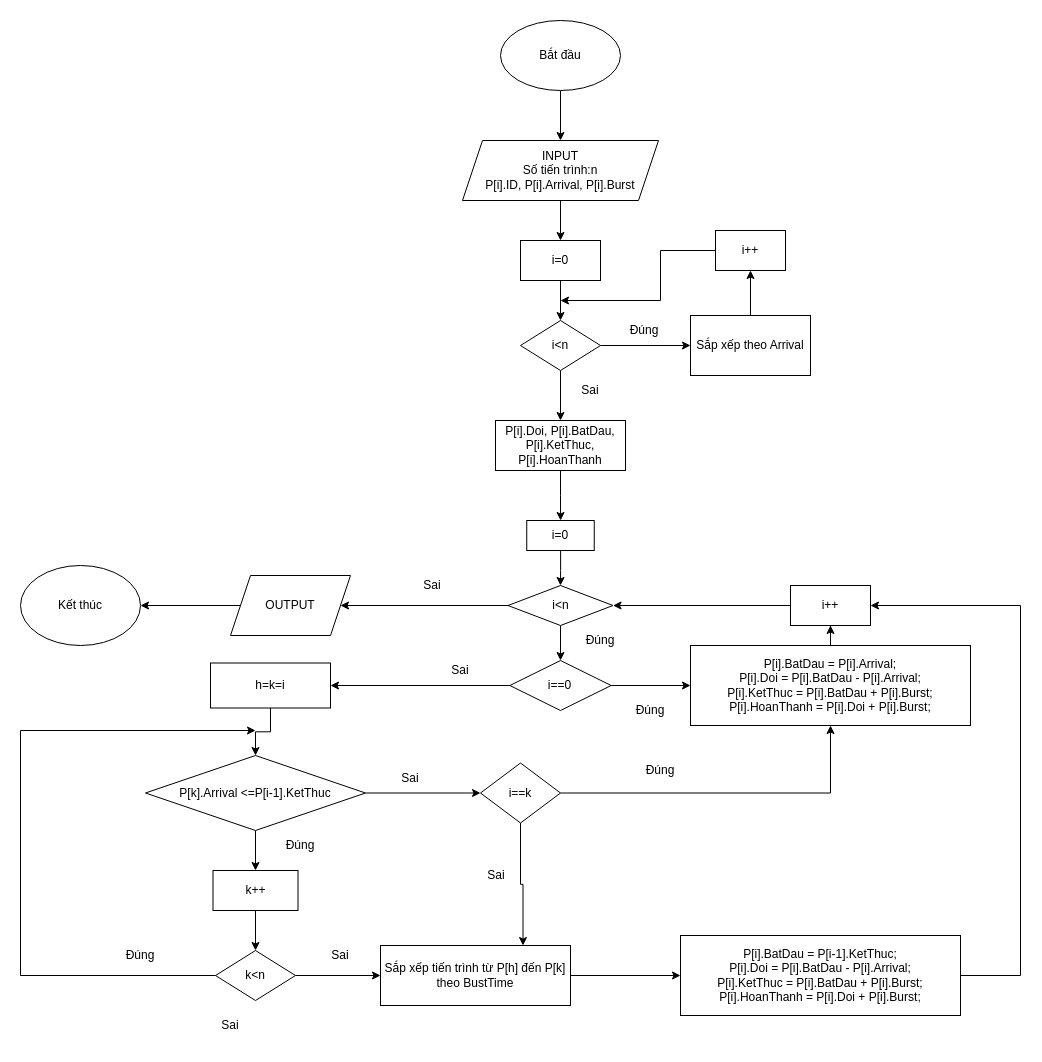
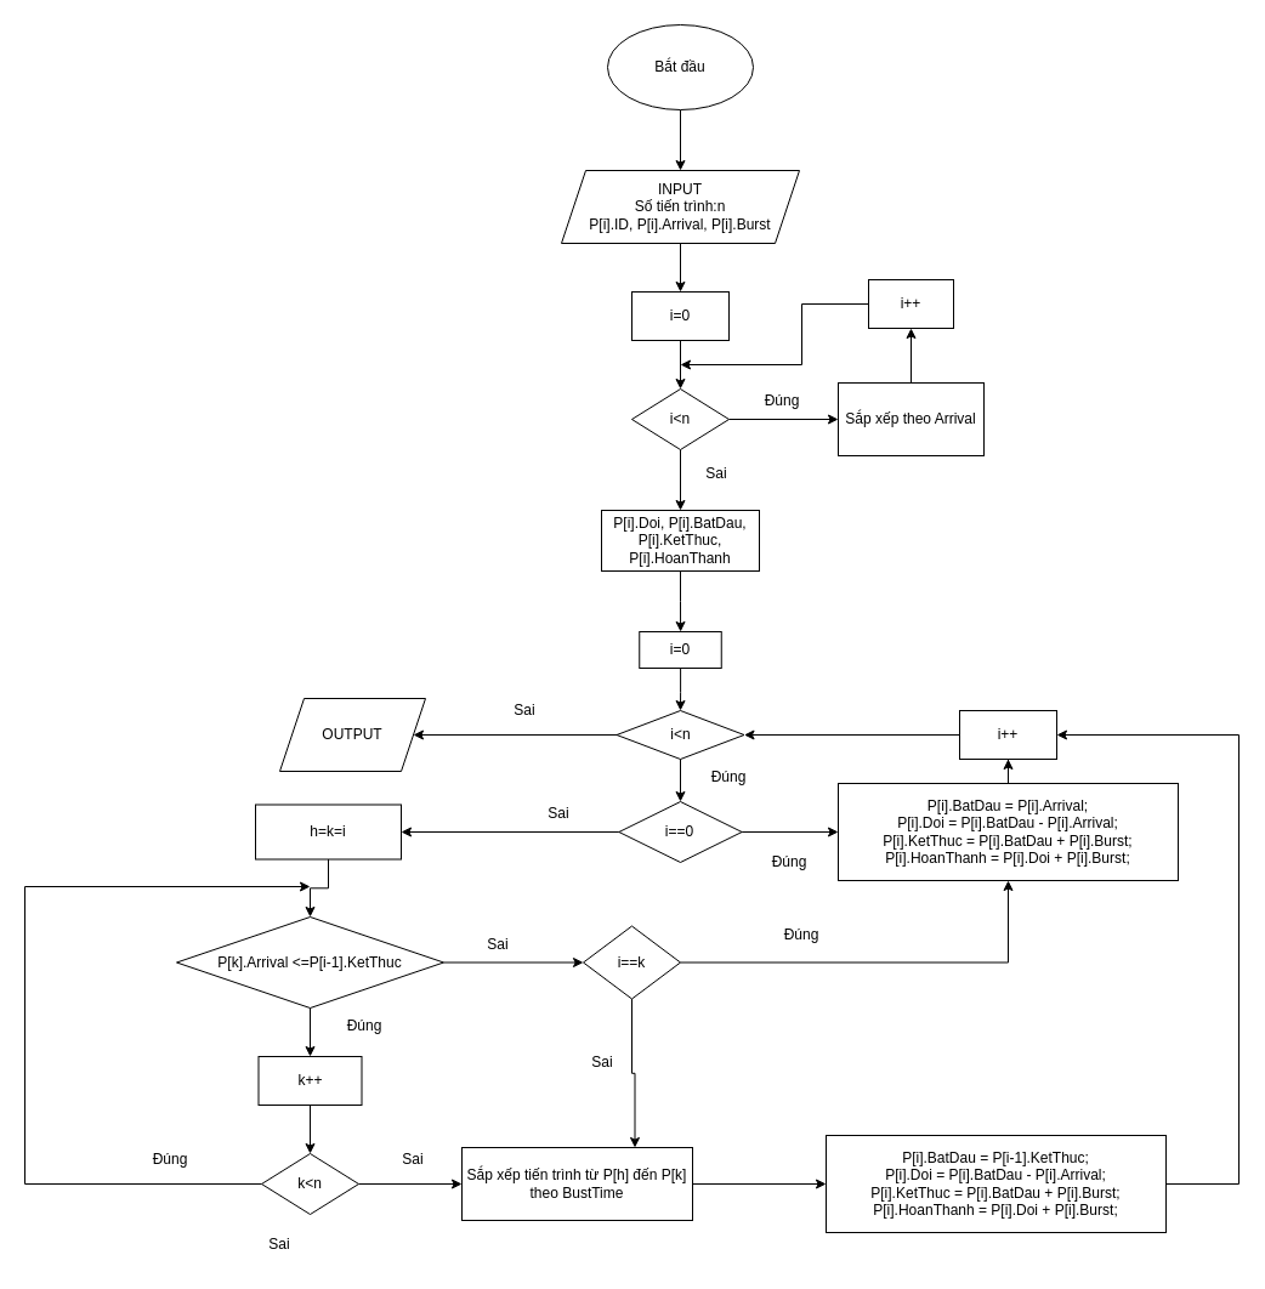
- <mxCell id="34" value="Kết thúc" style="ellipse;whiteSpace=wrap;html=1;" vertex="1" parent="1"><mxGeometry x="20" y="565" width="120" height="80" as="geometry" /></mxCell>
- <mxCell id="31" style="edgeStyle=orthogonalEdgeStyle;rounded=0;orthogonalLoop=1;jettySize=auto;html=1;entryX=1;entryY=0.5;entryDx=0;entryDy=0;" edge="1" parent="1" source="32" target="34"><mxGeometry relative="1" as="geometry" /></mxCell>
